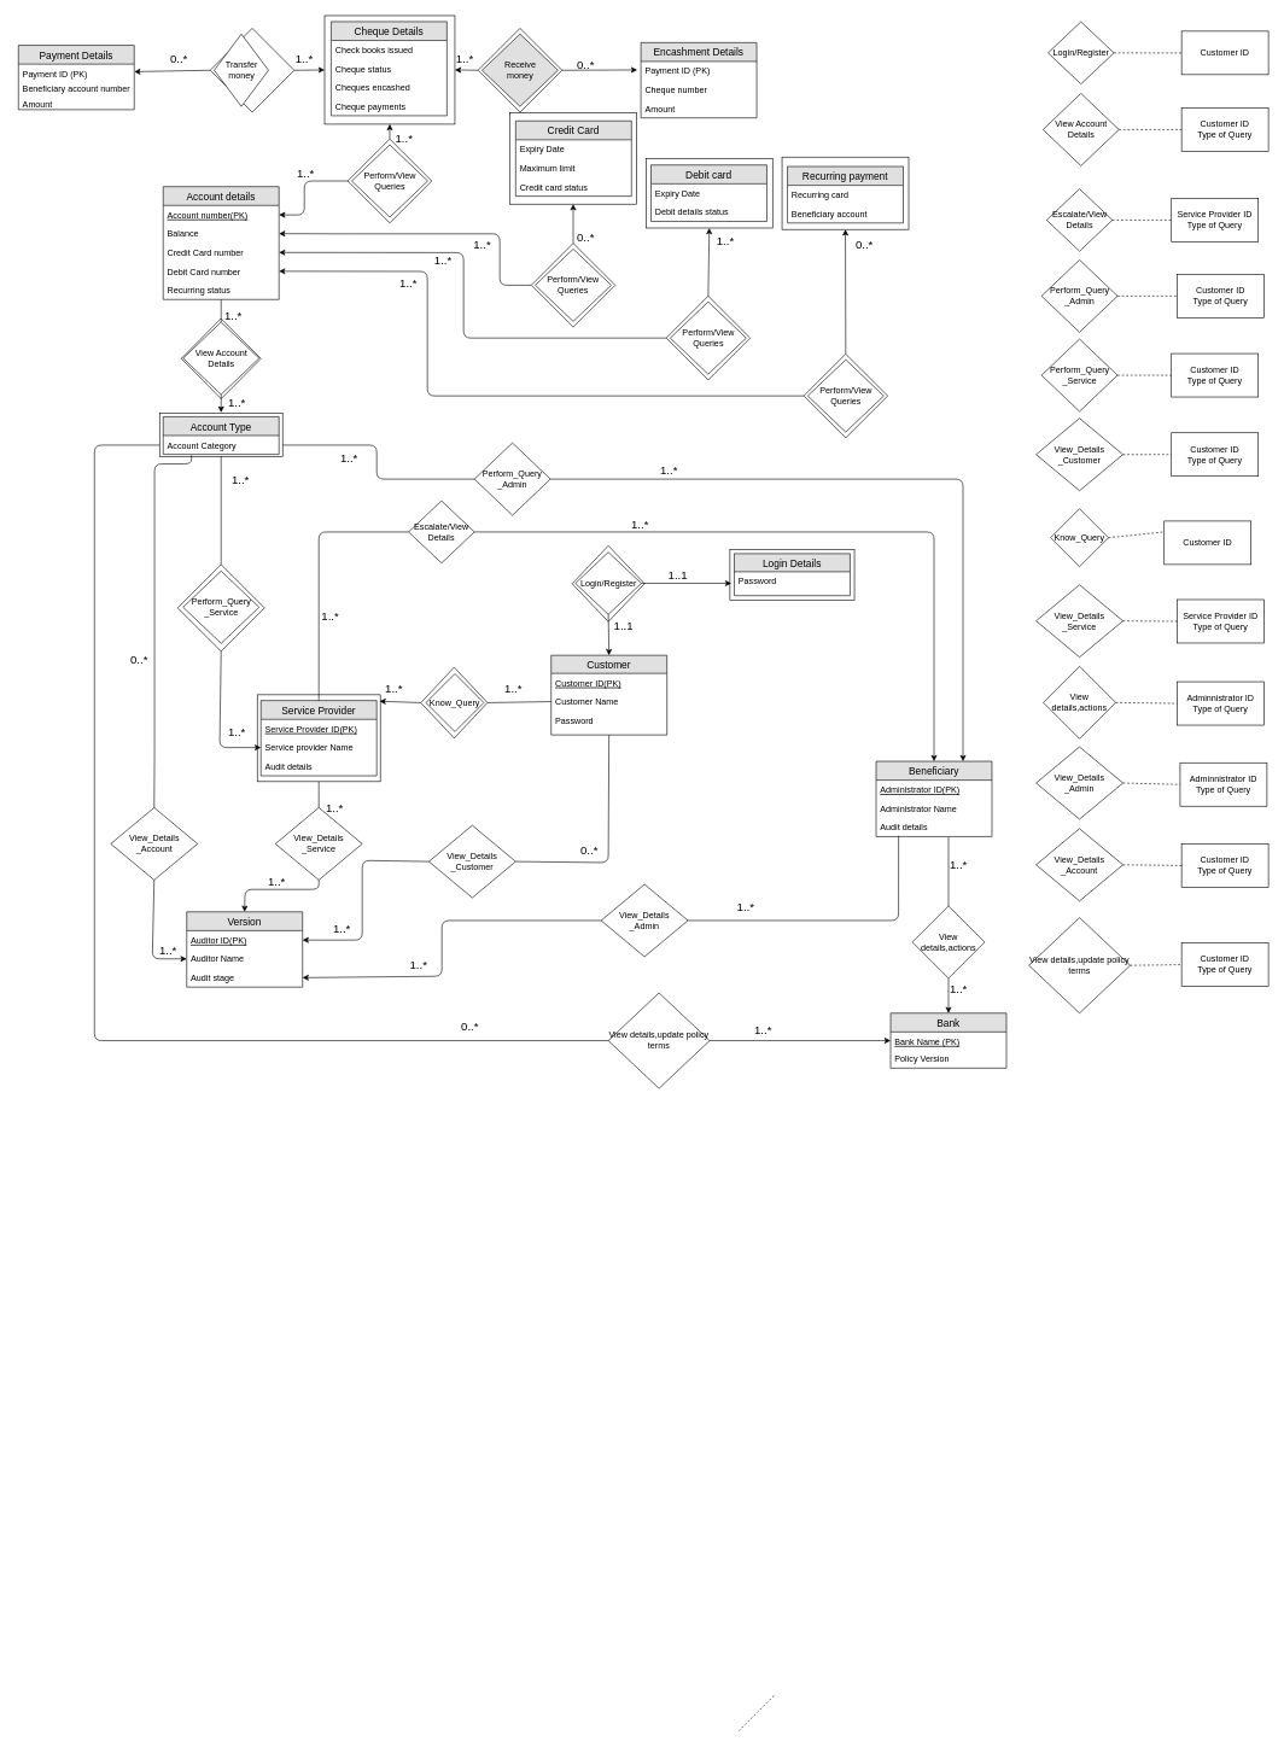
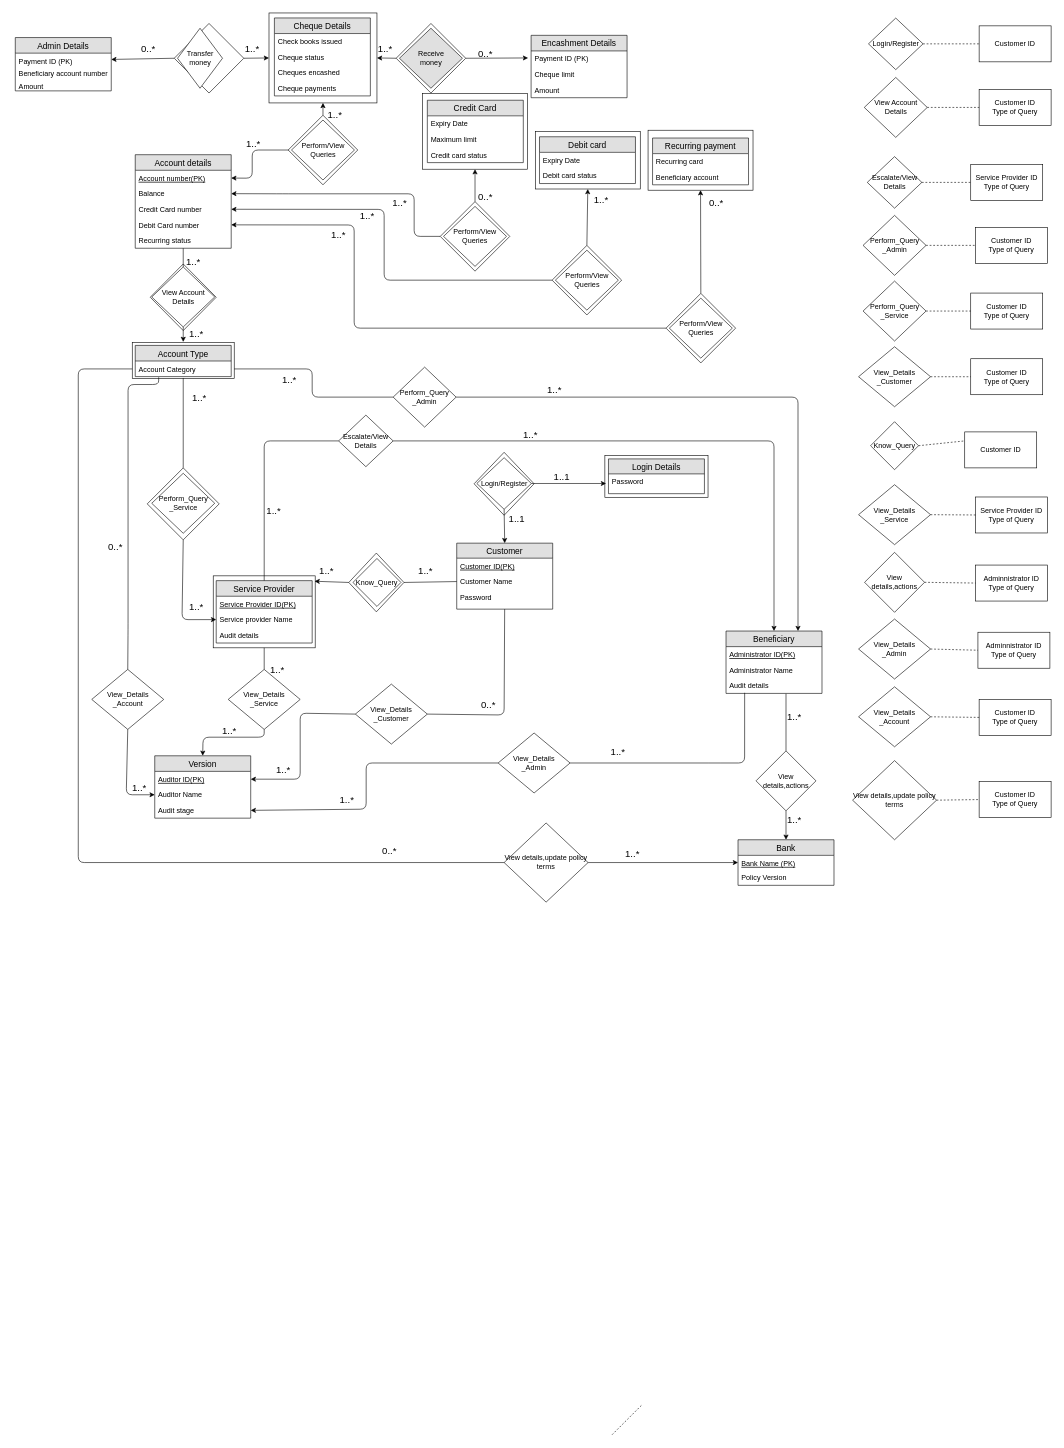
- <mxCell id="189" value="Payment Details" style="swimlane;fontStyle=0;childLayout=stackLayout;horizontal=1;startSize=26;fillColor=#e0e0e0;horizontalStack=0;resizeParent=1;resizeParentMax=0;resizeLast=0;collapsible=1;marginBottom=0;swimlaneFillColor=#ffffff;align=center;fontSize=14;" vertex="1" parent="188"><mxGeometry x="5" y="6" width="160" height="88.903" as="geometry" /></mxCell>
+ <mxCell id="189" value="Admin Details" style="swimlane;fontStyle=0;childLayout=stackLayout;horizontal=1;startSize=26;fillColor=#e0e0e0;horizontalStack=0;resizeParent=1;resizeParentMax=0;resizeLast=0;collapsible=1;marginBottom=0;swimlaneFillColor=#ffffff;align=center;fontSize=14;" vertex="1" parent="188"><mxGeometry x="5" y="6" width="160" height="88.903" as="geometry" /></mxCell>
- <mxCell id="195" value="Cheque number" style="text;strokeColor=none;fillColor=none;spacingLeft=4;spacingRight=4;overflow=hidden;rotatable=0;points=[[0,0.5],[1,0.5]];portConstraint=eastwest;fontSize=12;" vertex="1" parent="193"><mxGeometry y="52" width="160" height="26" as="geometry" /></mxCell>
+ <mxCell id="195" value="Cheque limit" style="text;strokeColor=none;fillColor=none;spacingLeft=4;spacingRight=4;overflow=hidden;rotatable=0;points=[[0,0.5],[1,0.5]];portConstraint=eastwest;fontSize=12;" vertex="1" parent="193"><mxGeometry y="52" width="160" height="26" as="geometry" /></mxCell>
- <mxCell id="49" value="Debit details status" style="text;strokeColor=none;fillColor=none;spacingLeft=4;spacingRight=4;overflow=hidden;rotatable=0;points=[[0,0.5],[1,0.5]];portConstraint=eastwest;fontSize=12;" vertex="1" parent="47"><mxGeometry y="52" width="160" height="26" as="geometry" /></mxCell>
+ <mxCell id="49" value="Debit card status" style="text;strokeColor=none;fillColor=none;spacingLeft=4;spacingRight=4;overflow=hidden;rotatable=0;points=[[0,0.5],[1,0.5]];portConstraint=eastwest;fontSize=12;" vertex="1" parent="47"><mxGeometry y="52" width="160" height="26" as="geometry" /></mxCell>
